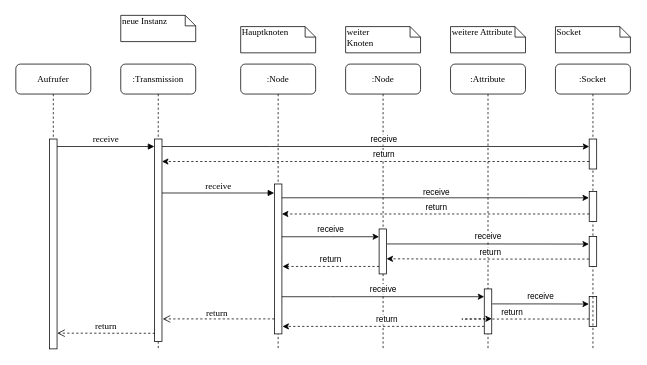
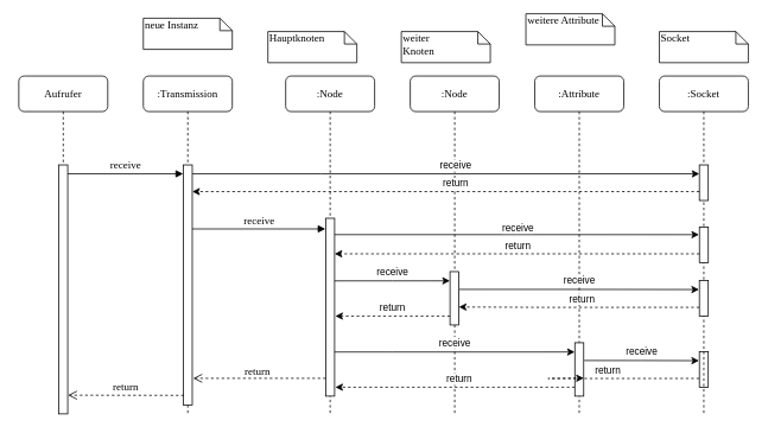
- <mxCell id="19" value="Hauptknoten" style="shape=note;whiteSpace=wrap;html=1;size=14;verticalAlign=top;align=left;spacingTop=-6;rounded=0;shadow=0;comic=0;labelBackgroundColor=none;strokeWidth=1;fontFamily=Verdana;fontSize=12" parent="1" vertex="1"><mxGeometry x="320" y="35" width="100" height="35" as="geometry" /></mxCell>
+ <mxCell id="19" value="Hauptknoten" style="shape=note;whiteSpace=wrap;html=1;size=14;verticalAlign=top;align=left;spacingTop=-6;rounded=0;shadow=0;comic=0;labelBackgroundColor=none;strokeWidth=1;fontFamily=Verdana;fontSize=12" parent="1" vertex="1"><mxGeometry x="300" y="35" width="100" height="35" as="geometry" /></mxCell>
- <mxCell id="20" value="weiter&lt;br&gt; Knoten" style="shape=note;whiteSpace=wrap;html=1;size=14;verticalAlign=top;align=left;spacingTop=-6;rounded=0;shadow=0;comic=0;labelBackgroundColor=none;strokeWidth=1;fontFamily=Verdana;fontSize=12" parent="1" vertex="1"><mxGeometry x="460" y="35" width="100" height="35" as="geometry" /></mxCell>
+ <mxCell id="20" value="weiter&lt;br&gt; Knoten" style="shape=note;whiteSpace=wrap;html=1;size=14;verticalAlign=top;align=left;spacingTop=-6;rounded=0;shadow=0;comic=0;labelBackgroundColor=none;strokeWidth=1;fontFamily=Verdana;fontSize=12" parent="1" vertex="1"><mxGeometry x="450" y="35" width="100" height="35" as="geometry" /></mxCell>
- <mxCell id="21" value="weitere Attribute" style="shape=note;whiteSpace=wrap;html=1;size=14;verticalAlign=top;align=left;spacingTop=-6;rounded=0;shadow=0;comic=0;labelBackgroundColor=none;strokeWidth=1;fontFamily=Verdana;fontSize=12" parent="1" vertex="1"><mxGeometry x="600" y="35" width="100" height="35" as="geometry" /></mxCell>
+ <mxCell id="21" value="weitere Attribute" style="shape=note;whiteSpace=wrap;html=1;size=14;verticalAlign=top;align=left;spacingTop=-6;rounded=0;shadow=0;comic=0;labelBackgroundColor=none;strokeWidth=1;fontFamily=Verdana;fontSize=12" parent="1" vertex="1"><mxGeometry x="590" y="15" width="100" height="35" as="geometry" /></mxCell>
